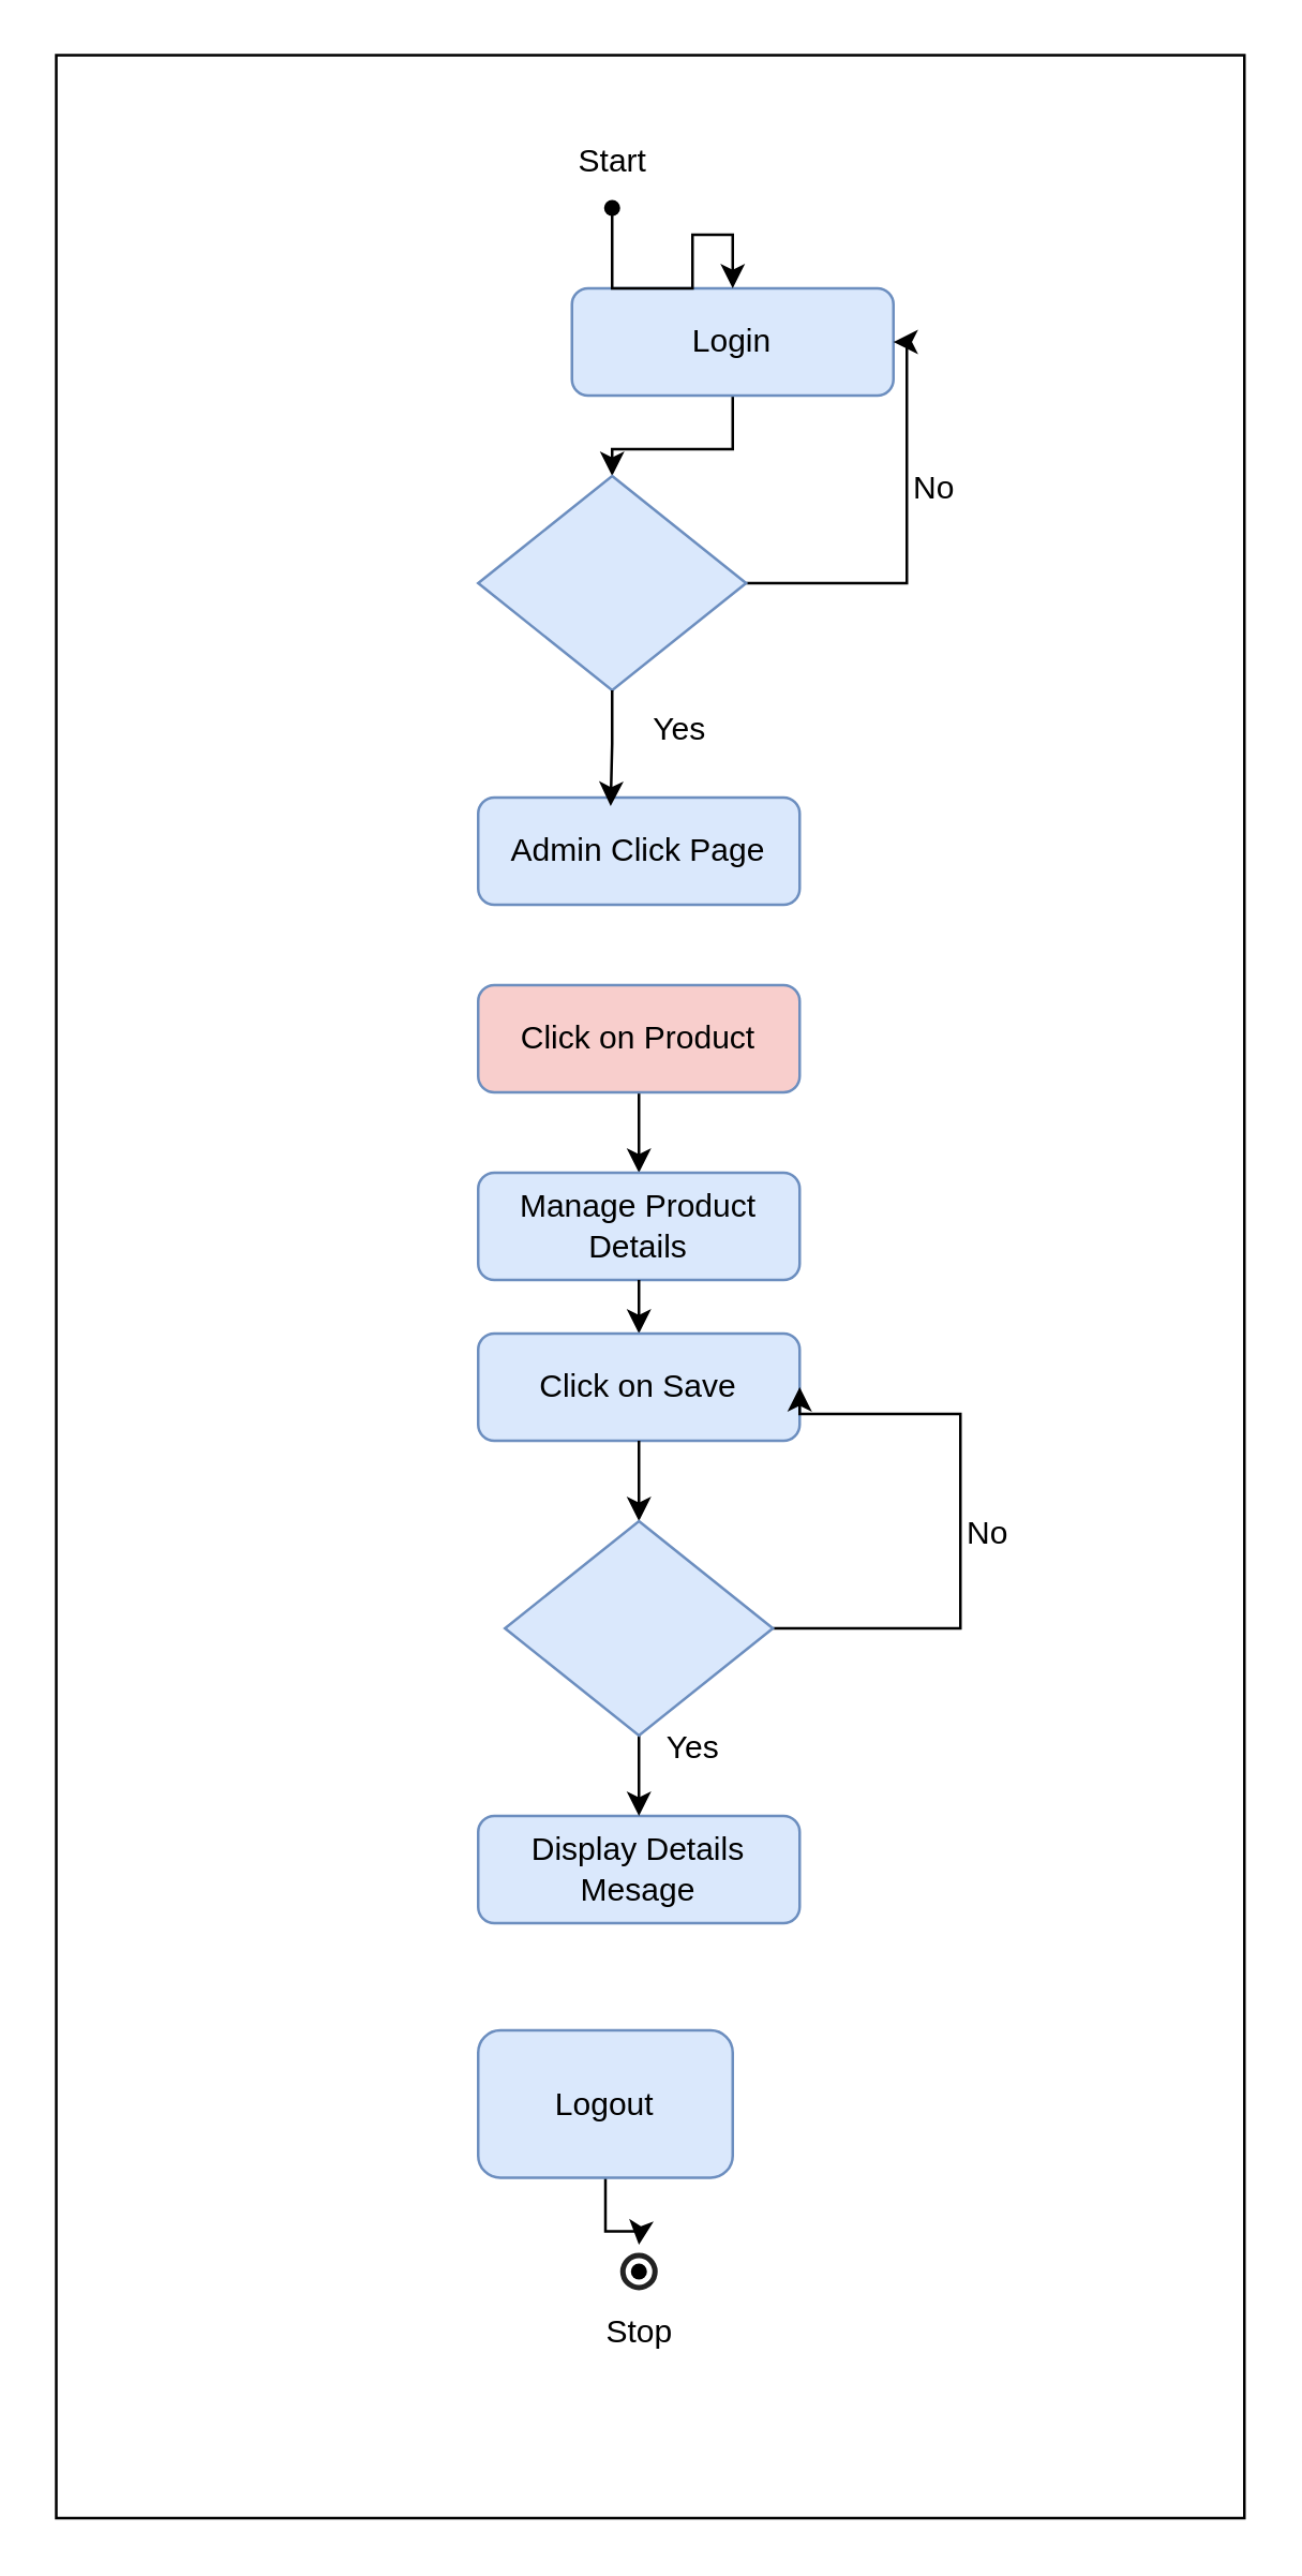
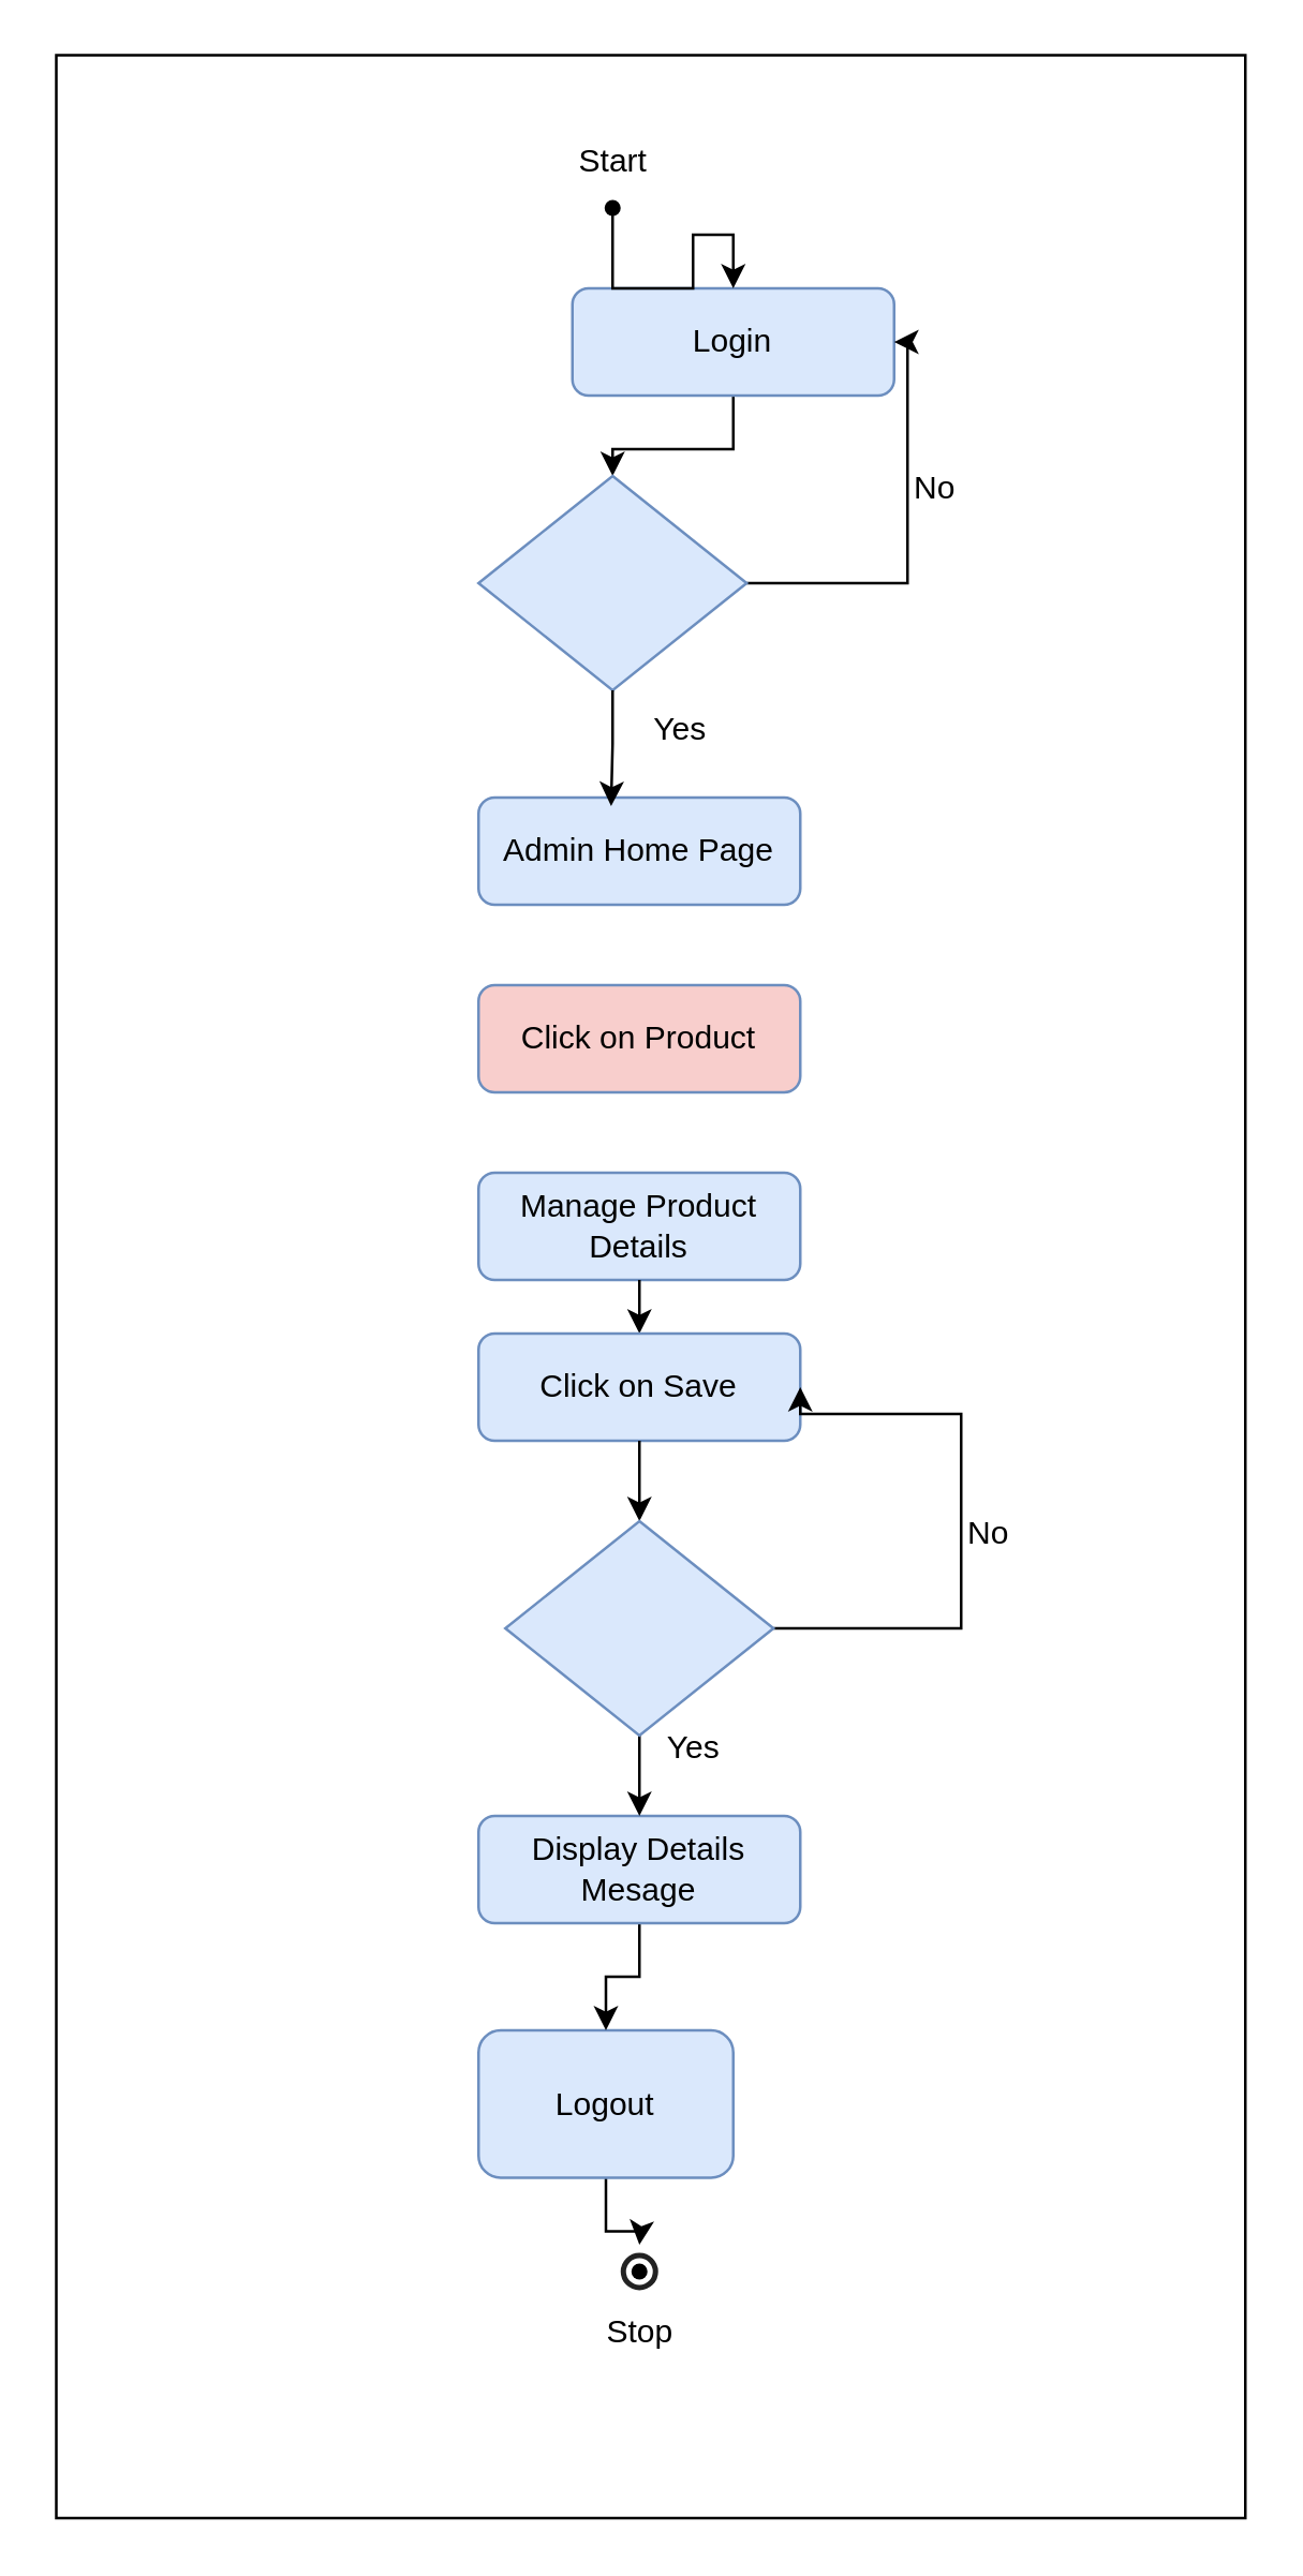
- <mxCell id="16" value="Admin Click Page" style="rounded=1;whiteSpace=wrap;html=1;fontSize=12;glass=0;strokeWidth=1;shadow=0;fillColor=#dae8fc;strokeColor=#6c8ebf;" vertex="1" parent="1"><mxGeometry x="178" y="297" width="120" height="40" as="geometry" /></mxCell>
+ <mxCell id="16" value="Admin Home Page" style="rounded=1;whiteSpace=wrap;html=1;fontSize=12;glass=0;strokeWidth=1;shadow=0;fillColor=#dae8fc;strokeColor=#6c8ebf;" vertex="1" parent="1"><mxGeometry x="178" y="297" width="120" height="40" as="geometry" /></mxCell>
- <mxCell id="7" style="edgeStyle=orthogonalEdgeStyle;rounded=0;orthogonalLoop=1;jettySize=auto;html=1;entryX=0.5;entryY=0;entryDx=0;entryDy=0;" edge="1" source="8" target="9" parent="1"><mxGeometry relative="1" as="geometry" /></mxCell>
+ <mxCell id="14" style="edgeStyle=orthogonalEdgeStyle;rounded=0;orthogonalLoop=1;jettySize=auto;html=1;entryX=0.5;entryY=0;entryDx=0;entryDy=0;" edge="1" source="15" target="13" parent="1"><mxGeometry relative="1" as="geometry" /></mxCell>
